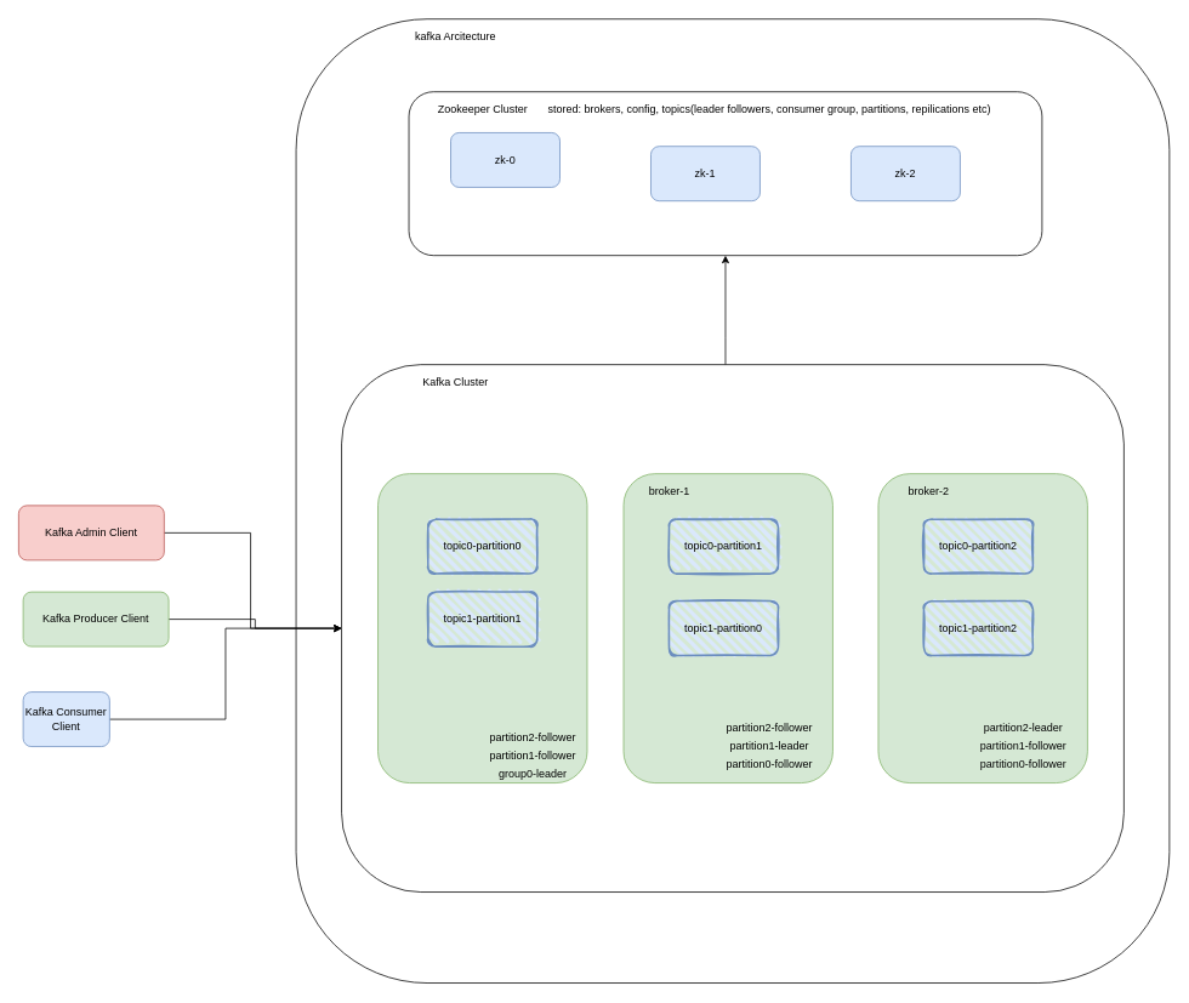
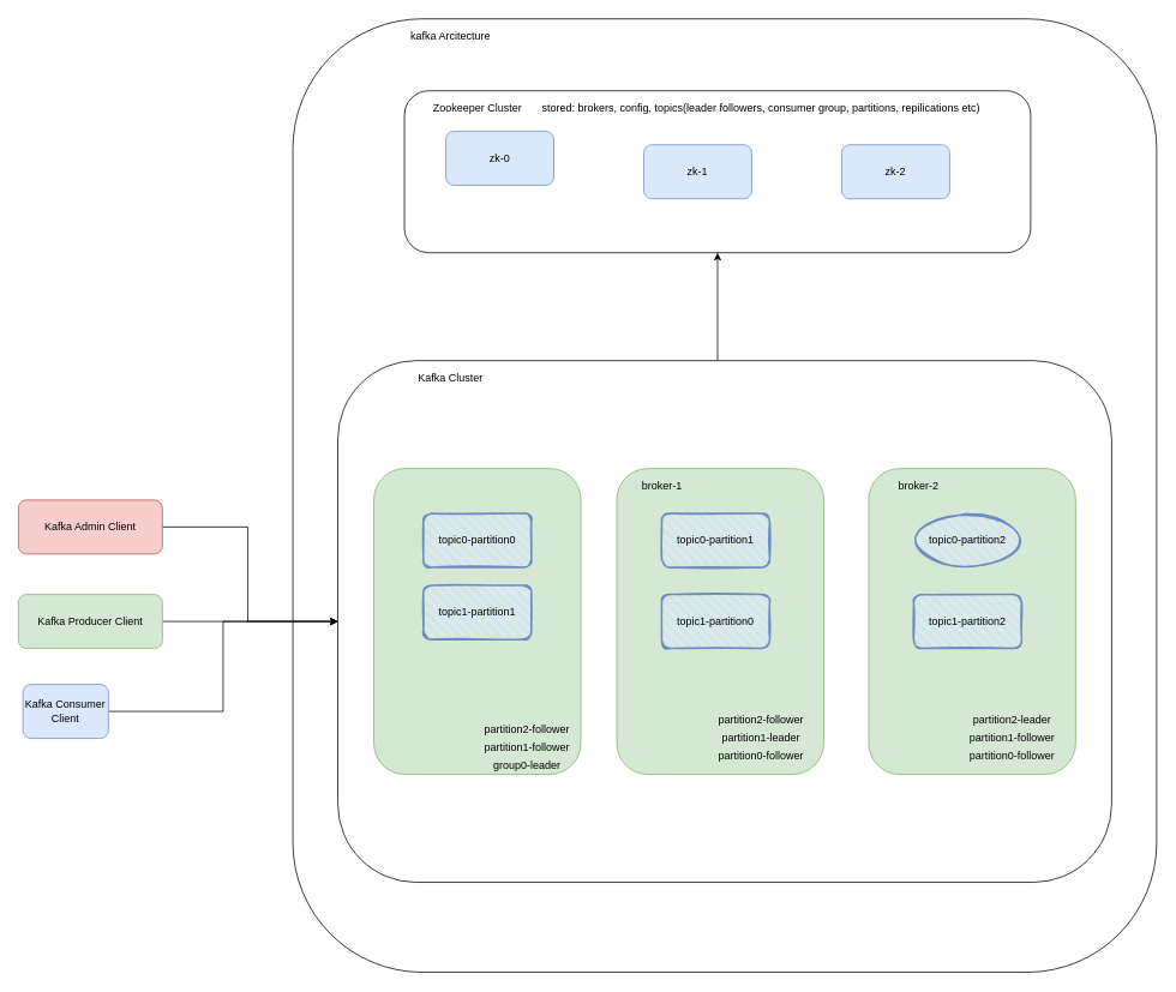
- <mxCell id="25" value="topic0-partition2" style="rounded=1;whiteSpace=wrap;html=1;strokeWidth=2;fillWeight=4;hachureGap=8;hachureAngle=45;fillColor=#dae8fc;sketch=1;strokeColor=#6c8ebf;" vertex="1" parent="1"><mxGeometry x="1015" y="570" width="120" height="60" as="geometry" /></mxCell>
+ <mxCell id="25" value="topic0-partition2" style="ellipse;whiteSpace=wrap;html=1;strokeWidth=2;fillWeight=4;hachureGap=8;hachureAngle=45;fillColor=#dae8fc;sketch=1;strokeColor=#6c8ebf;" vertex="1" parent="1"><mxGeometry x="1015" y="570" width="120" height="60" as="geometry" /></mxCell>
- <mxCell id="13" value="Kafka Producer Client" style="rounded=1;whiteSpace=wrap;html=1;fillColor=#d5e8d4;strokeColor=#82b366;" vertex="1" parent="1"><mxGeometry x="25" y="650" width="160" height="60" as="geometry" /></mxCell>
+ <mxCell id="13" value="Kafka Producer Client" style="rounded=1;whiteSpace=wrap;html=1;fillColor=#d5e8d4;strokeColor=#82b366;" vertex="1" parent="1"><mxGeometry x="20" y="660" width="160" height="60" as="geometry" /></mxCell>
